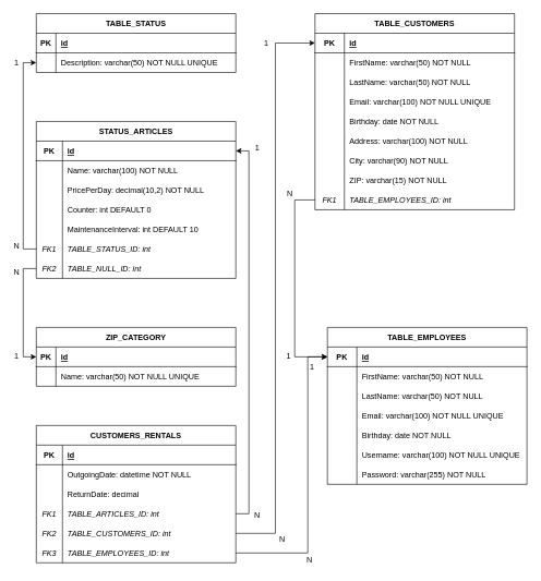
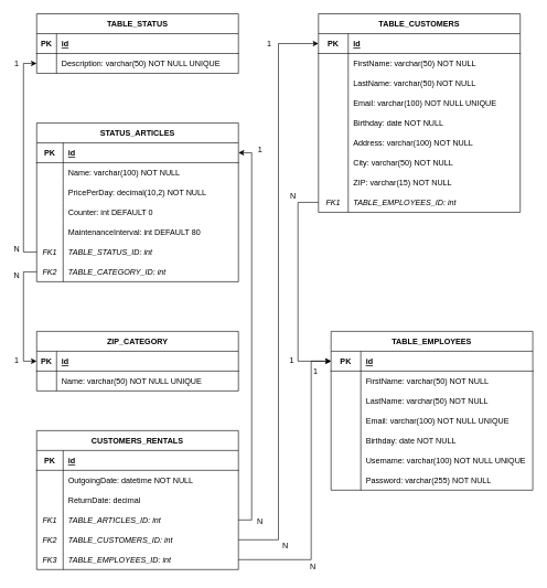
- <mxCell id="81" value="City: varchar(90) NOT NULL" style="shape=partialRectangle;connectable=0;fillColor=none;top=0;left=0;bottom=0;right=0;align=left;spacingLeft=6;overflow=hidden;" vertex="1" parent="79"><mxGeometry x="45" width="260" height="30" as="geometry"><mxRectangle width="260" height="30" as="alternateBounds" /></mxGeometry></mxCell>
+ <mxCell id="81" value="City: varchar(50) NOT NULL" style="shape=partialRectangle;connectable=0;fillColor=none;top=0;left=0;bottom=0;right=0;align=left;spacingLeft=6;overflow=hidden;" vertex="1" parent="79"><mxGeometry x="45" width="260" height="30" as="geometry"><mxRectangle width="260" height="30" as="alternateBounds" /></mxGeometry></mxCell>
- <mxCell id="24" value="MaintenanceInterval: int DEFAULT 10" style="shape=partialRectangle;connectable=0;fillColor=none;top=0;left=0;bottom=0;right=0;align=left;spacingLeft=6;overflow=hidden;" vertex="1" parent="22"><mxGeometry x="40" width="265" height="30" as="geometry"><mxRectangle width="265" height="30" as="alternateBounds" /></mxGeometry></mxCell>
+ <mxCell id="24" value="MaintenanceInterval: int DEFAULT 80" style="shape=partialRectangle;connectable=0;fillColor=none;top=0;left=0;bottom=0;right=0;align=left;spacingLeft=6;overflow=hidden;" vertex="1" parent="22"><mxGeometry x="40" width="265" height="30" as="geometry"><mxRectangle width="265" height="30" as="alternateBounds" /></mxGeometry></mxCell>
- <mxCell id="30" value="TABLE_NULL_ID: int" style="shape=partialRectangle;connectable=0;fillColor=none;top=0;left=0;bottom=0;right=0;align=left;spacingLeft=6;overflow=hidden;fontStyle=2" vertex="1" parent="28"><mxGeometry x="40" width="265" height="30" as="geometry"><mxRectangle width="265" height="30" as="alternateBounds" /></mxGeometry></mxCell>
+ <mxCell id="30" value="TABLE_CATEGORY_ID: int" style="shape=partialRectangle;connectable=0;fillColor=none;top=0;left=0;bottom=0;right=0;align=left;spacingLeft=6;overflow=hidden;fontStyle=2" vertex="1" parent="28"><mxGeometry x="40" width="265" height="30" as="geometry"><mxRectangle width="265" height="30" as="alternateBounds" /></mxGeometry></mxCell>
